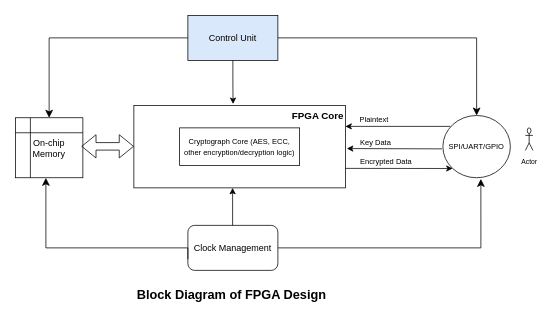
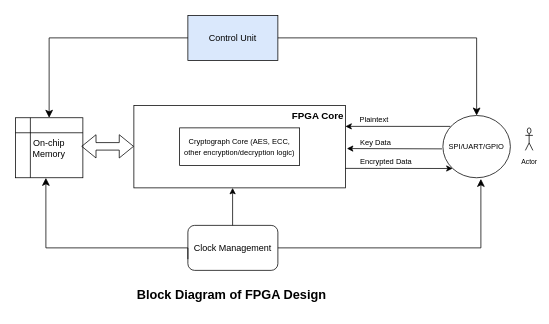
- <mxCell id="15" style="edgeStyle=orthogonalEdgeStyle;rounded=0;orthogonalLoop=1;jettySize=auto;html=1;exitX=0.5;exitY=1;exitDx=0;exitDy=0;entryX=0.469;entryY=-0.017;entryDx=0;entryDy=0;entryPerimeter=0;" parent="1" source="6" target="2" edge="1"><mxGeometry relative="1" as="geometry" /></mxCell>
